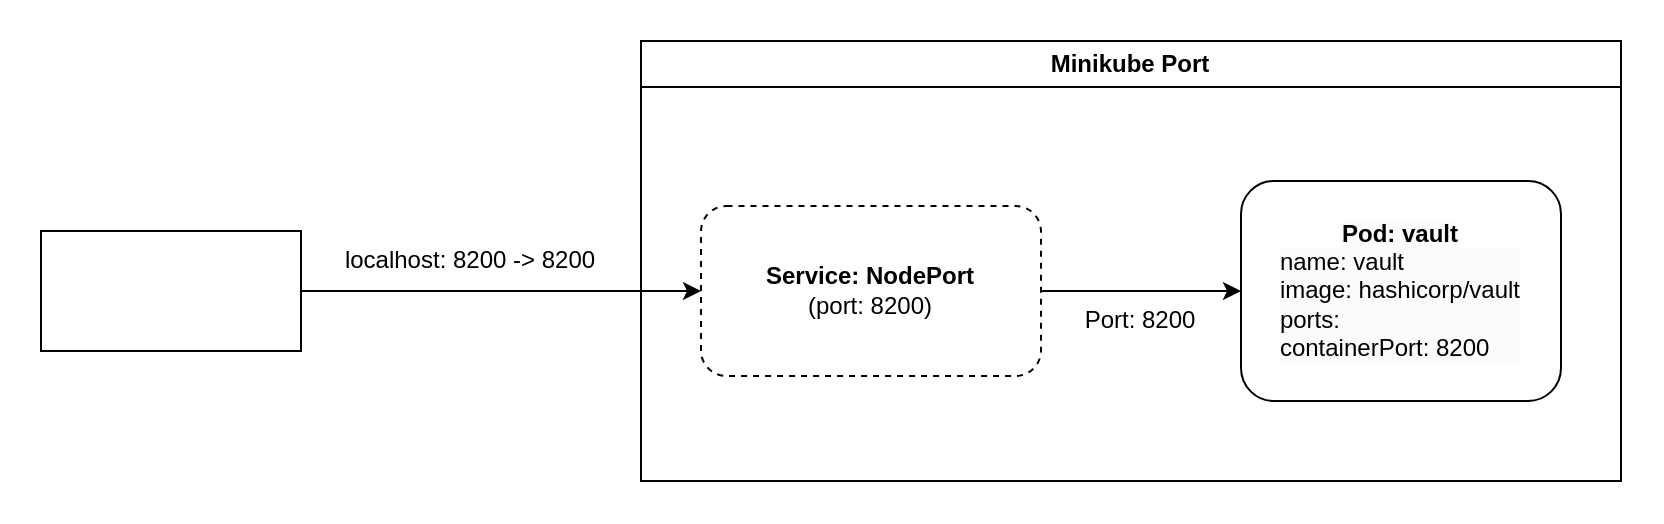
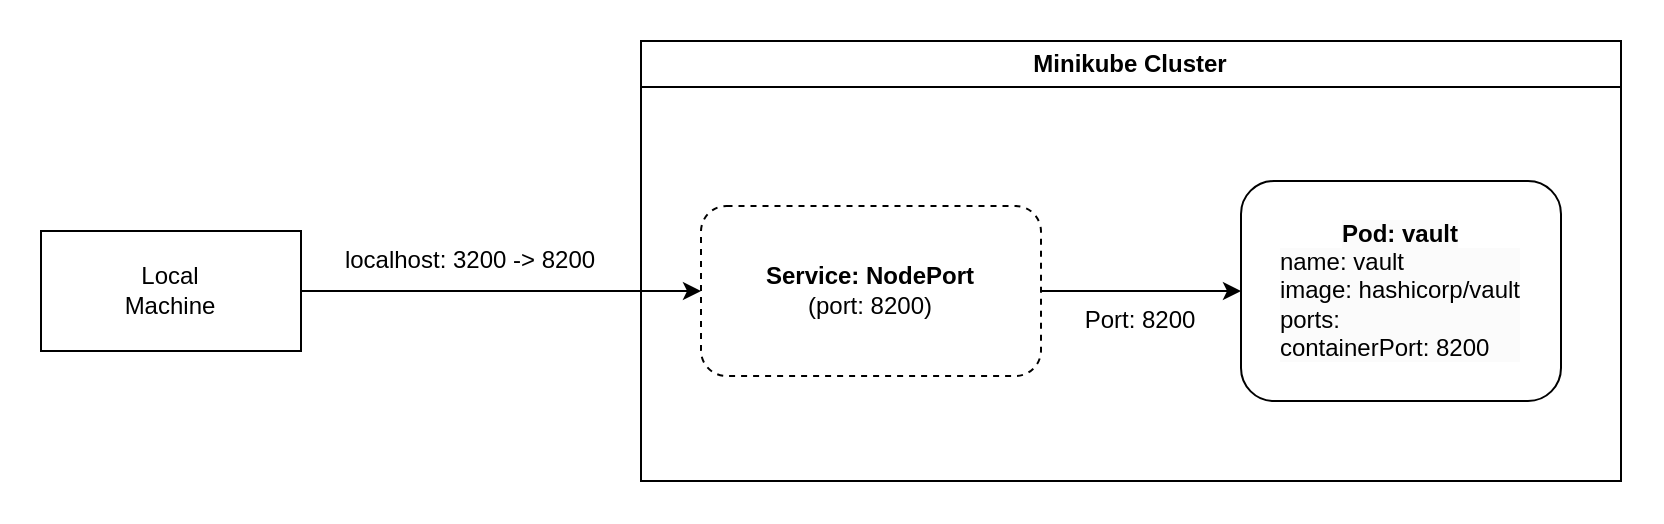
- <mxCell id="2" value="Minikube Port" style="swimlane;whiteSpace=wrap;html=1;" vertex="1" parent="1"><mxGeometry x="320" y="20" width="490" height="220" as="geometry" /></mxCell>
+ <mxCell id="2" value="Minikube Cluster" style="swimlane;whiteSpace=wrap;html=1;" vertex="1" parent="1"><mxGeometry x="320" y="20" width="490" height="220" as="geometry" /></mxCell>
- <mxCell id="10" value="localhost: 8200 -&amp;gt; 8200" style="text;html=1;align=center;verticalAlign=middle;whiteSpace=wrap;rounded=0;" vertex="1" parent="1"><mxGeometry x="170" y="115" width="130" height="30" as="geometry" /></mxCell>
+ <mxCell id="10" value="localhost: 3200 -&amp;gt; 8200" style="text;html=1;align=center;verticalAlign=middle;whiteSpace=wrap;rounded=0;" vertex="1" parent="1"><mxGeometry x="170" y="115" width="130" height="30" as="geometry" /></mxCell>
+ <mxCell id="9" value="Local Machine" style="text;html=1;align=center;verticalAlign=middle;whiteSpace=wrap;rounded=0;" vertex="1" parent="1"><mxGeometry x="55" y="130" width="60" height="30" as="geometry" /></mxCell>
